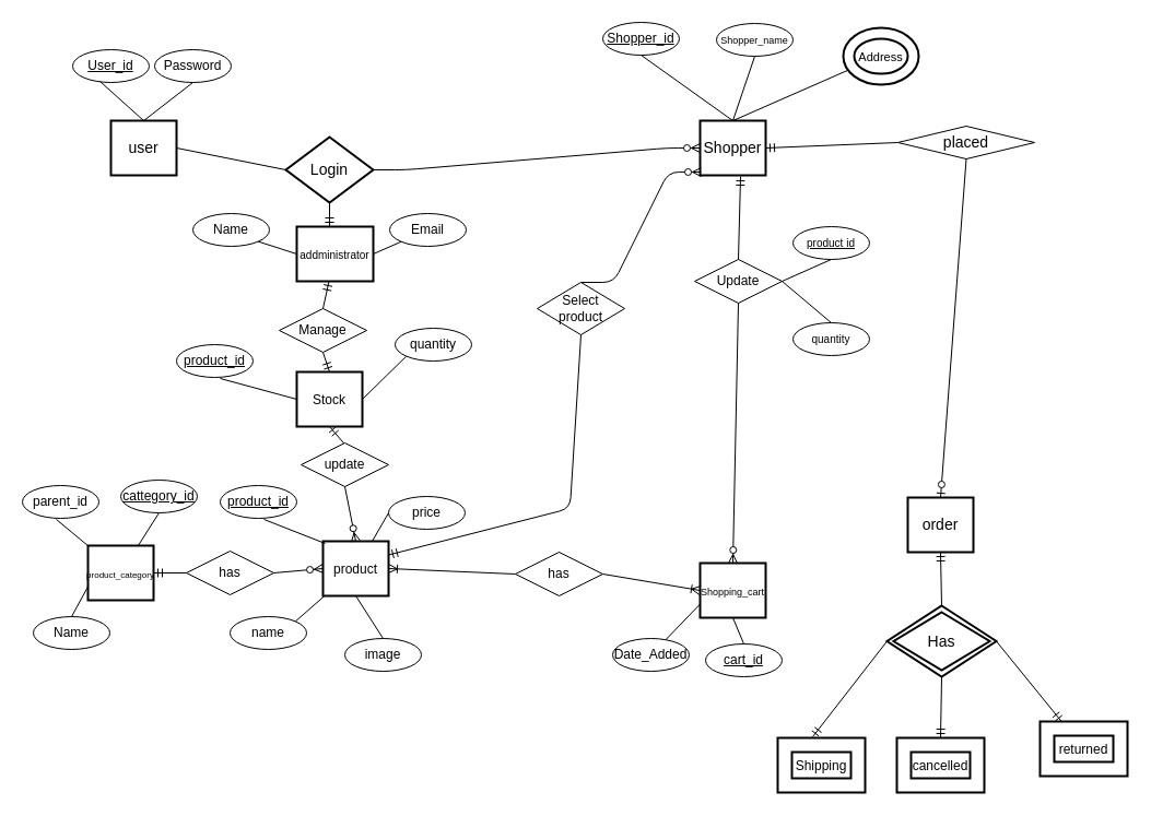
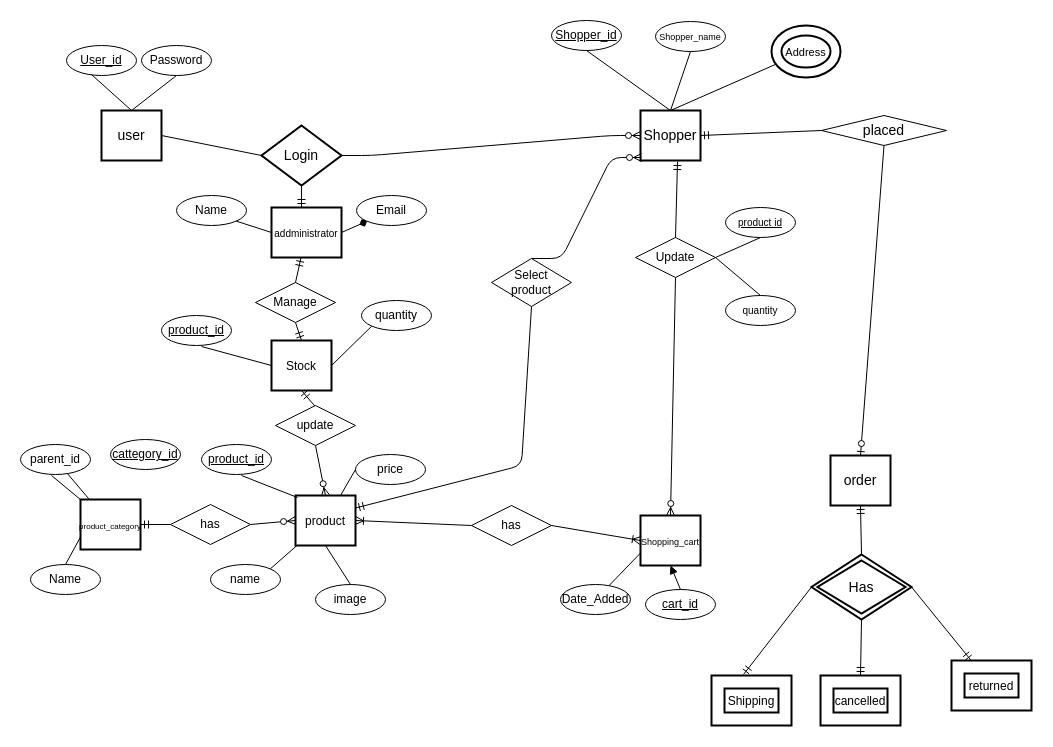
- <mxCell id="65" value="" style="endArrow=none;html=1;exitX=1;exitY=0.5;exitDx=0;exitDy=0;" parent="1" source="8" target="10" edge="1"><mxGeometry width="50" height="50" relative="1" as="geometry"><mxPoint x="361" y="235" as="sourcePoint" /><mxPoint x="320.99" y="199.01" as="targetPoint" /></mxGeometry></mxCell>
+ <mxCell id="65" value="" style="endArrow=diamond;html=1;exitX=1;exitY=0.5;exitDx=0;exitDy=0;" parent="1" source="8" target="10" edge="1"><mxGeometry width="50" height="50" relative="1" as="geometry"><mxPoint x="361" y="235" as="sourcePoint" /><mxPoint x="320.99" y="199.01" as="targetPoint" /></mxGeometry></mxCell>
- <mxCell id="76" value="" style="endArrow=none;html=1;entryX=0.5;entryY=1;entryDx=0;entryDy=0;" parent="1" source="20" target="33" edge="1"><mxGeometry width="50" height="50" relative="1" as="geometry"><mxPoint x="151" y="475" as="sourcePoint" /><mxPoint x="110.99" y="439.01" as="targetPoint" /></mxGeometry></mxCell>
+ <mxCell id="76" value="" style="endArrow=none;html=1;" parent="1" source="20" target="31" edge="1"><mxGeometry width="50" height="50" relative="1" as="geometry"><mxPoint x="151" y="475" as="sourcePoint" /><mxPoint x="110.99" y="439.01" as="targetPoint" /></mxGeometry></mxCell>
- <mxCell id="70" value="" style="endArrow=none;html=1;exitX=0.5;exitY=0;exitDx=0;exitDy=0;entryX=0.5;entryY=1;entryDx=0;entryDy=0;" parent="1" source="22" target="15" edge="1"><mxGeometry width="50" height="50" relative="1" as="geometry"><mxPoint x="671" y="555" as="sourcePoint" /><mxPoint x="630.99" y="519.01" as="targetPoint" /></mxGeometry></mxCell>
+ <mxCell id="70" value="" style="endArrow=block;html=1;exitX=0.5;exitY=0;exitDx=0;exitDy=0;entryX=0.5;entryY=1;entryDx=0;entryDy=0;" parent="1" source="22" target="15" edge="1"><mxGeometry width="50" height="50" relative="1" as="geometry"><mxPoint x="671" y="555" as="sourcePoint" /><mxPoint x="630.99" y="519.01" as="targetPoint" /></mxGeometry></mxCell>
